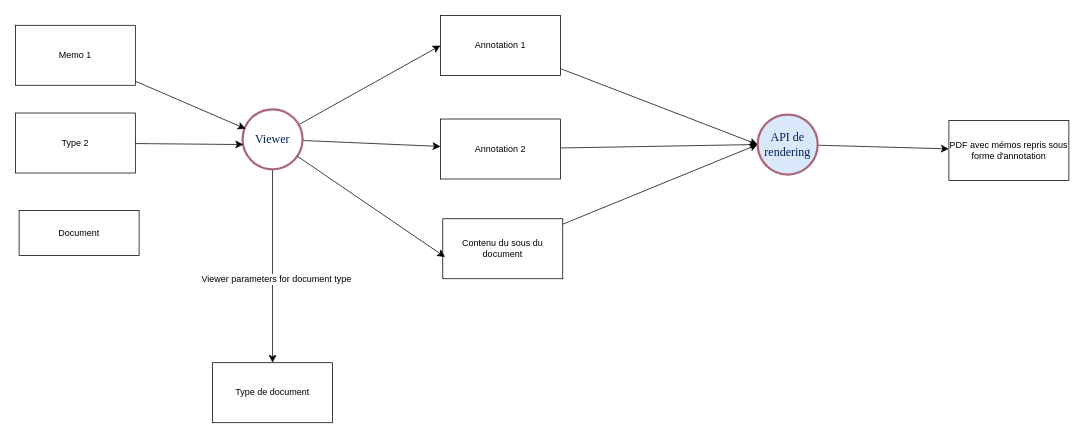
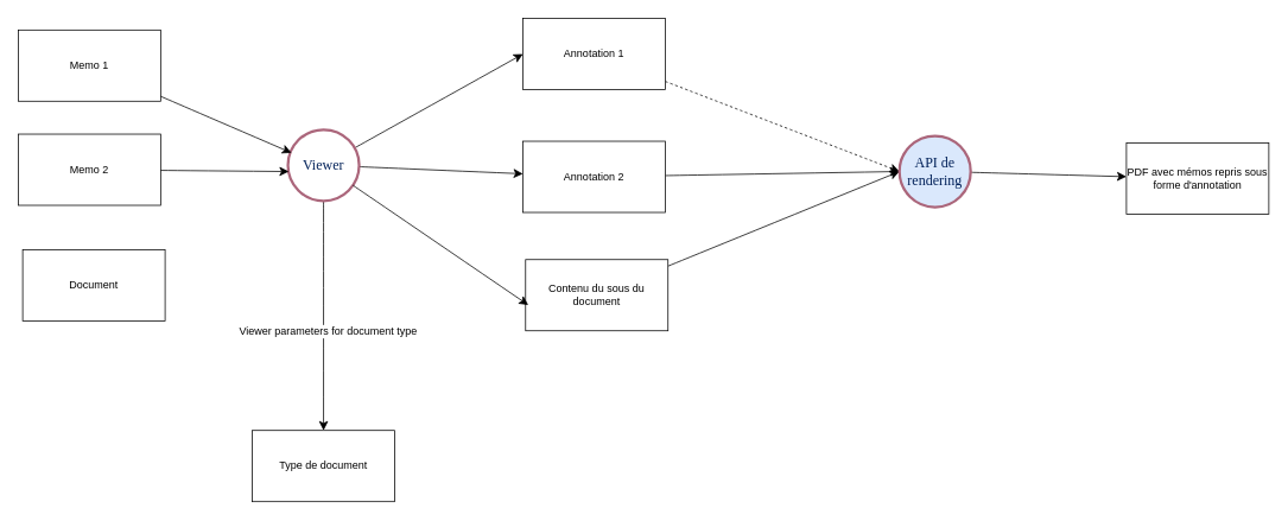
- <mxCell id="10" style="edgeStyle=none;curved=1;rounded=0;orthogonalLoop=1;jettySize=auto;html=1;entryX=0;entryY=0.5;entryDx=0;entryDy=0;fontSize=12;startSize=8;endSize=8;" parent="1" source="11" target="17" edge="1"><mxGeometry relative="1" as="geometry" /></mxCell>
+ <mxCell id="10" style="edgeStyle=none;curved=1;rounded=0;orthogonalLoop=1;jettySize=auto;html=1;entryX=0;entryY=0.5;entryDx=0;entryDy=0;fontSize=12;startSize=8;endSize=8;dashed=1;" parent="1" source="11" target="17" edge="1"><mxGeometry relative="1" as="geometry" /></mxCell>
- <mxCell id="3" value="Type 2" style="rounded=0;whiteSpace=wrap;html=1;" parent="1" vertex="1"><mxGeometry x="20" y="150" width="160" height="80" as="geometry" /></mxCell>
+ <mxCell id="3" value="Memo 2" style="rounded=0;whiteSpace=wrap;html=1;" parent="1" vertex="1"><mxGeometry x="20" y="150" width="160" height="80" as="geometry" /></mxCell>
- <mxCell id="4" value="Document" style="rounded=0;whiteSpace=wrap;html=1;" parent="1" vertex="1"><mxGeometry x="25" y="280" width="160" height="60" as="geometry" /></mxCell>
+ <mxCell id="4" value="Document" style="rounded=0;whiteSpace=wrap;html=1;" parent="1" vertex="1"><mxGeometry x="25" y="280" width="160" height="80" as="geometry" /></mxCell>
